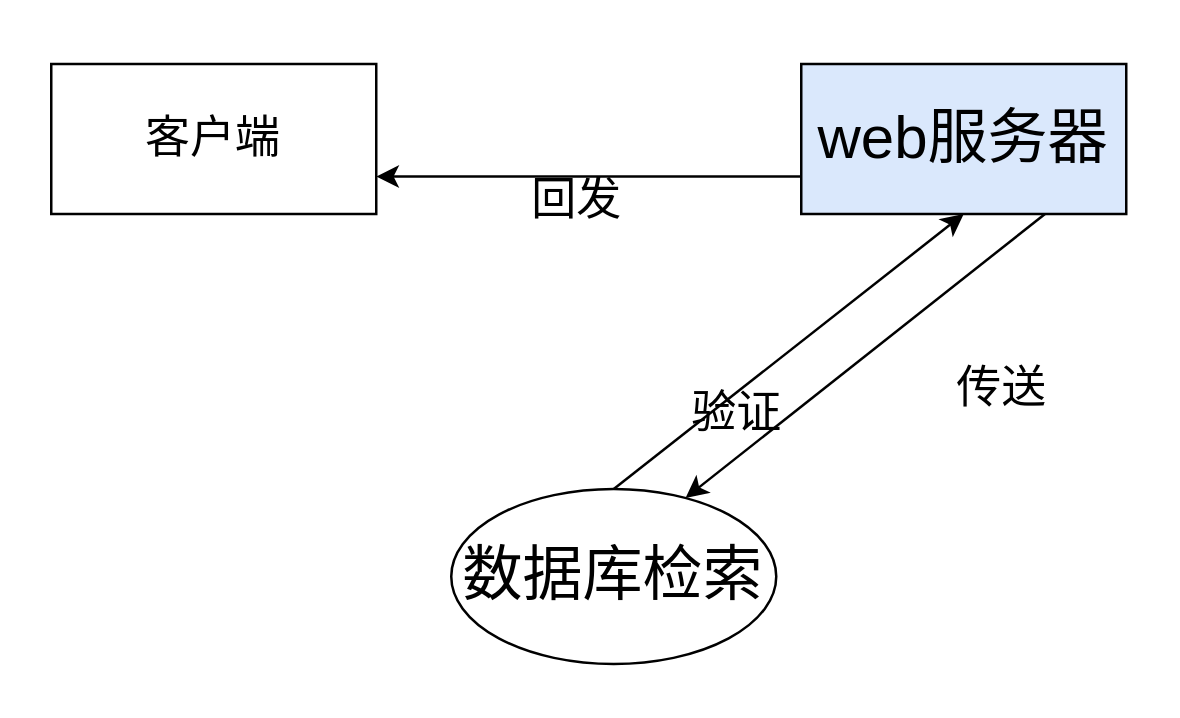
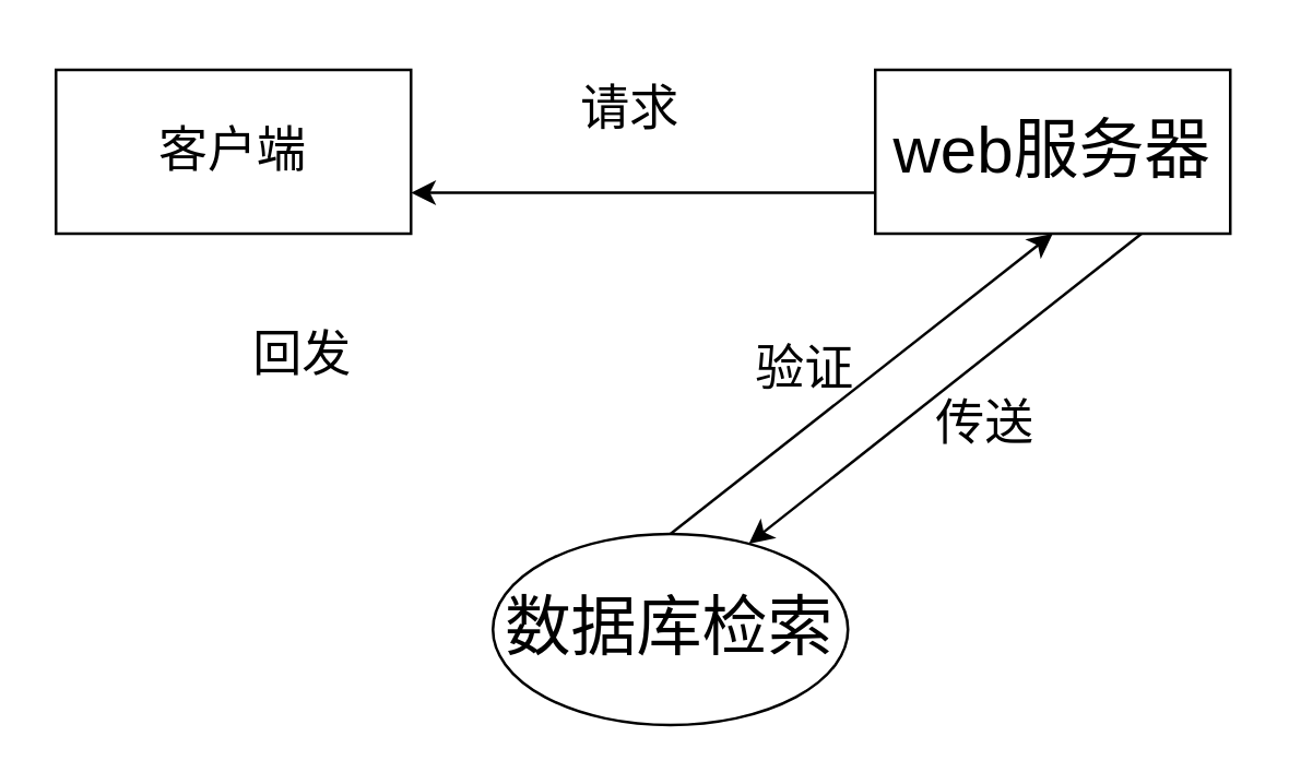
+ <mxCell id="8" value="&lt;font style=&quot;font-size: 18px;&quot;&gt;请求&lt;/font&gt;" style="text;html=1;align=center;verticalAlign=middle;resizable=0;points=[];autosize=1;strokeColor=none;fillColor=none;" vertex="1" parent="1"><mxGeometry x="200" y="20" width="60" height="40" as="geometry" /></mxCell>
- <mxCell id="4" value="&lt;font style=&quot;font-size: 24px;&quot;&gt;web服务器&lt;/font&gt;" style="rounded=0;whiteSpace=wrap;html=1;fillColor=#dae8fc;" vertex="1" parent="1"><mxGeometry x="320" y="25" width="130" height="60" as="geometry" /></mxCell>
+ <mxCell id="4" value="&lt;font style=&quot;font-size: 24px;&quot;&gt;web服务器&lt;/font&gt;" style="rounded=0;whiteSpace=wrap;html=1;" vertex="1" parent="1"><mxGeometry x="320" y="25" width="130" height="60" as="geometry" /></mxCell>
- <mxCell id="9" value="&lt;font style=&quot;font-size: 18px;&quot;&gt;回发&lt;/font&gt;" style="text;html=1;align=center;verticalAlign=middle;resizable=0;points=[];autosize=1;strokeColor=none;fillColor=none;" vertex="1" parent="1"><mxGeometry x="200" y="60" width="60" height="40" as="geometry" /></mxCell>
+ <mxCell id="9" value="&lt;font style=&quot;font-size: 18px;&quot;&gt;回发&lt;/font&gt;" style="text;html=1;align=center;verticalAlign=middle;resizable=0;points=[];autosize=1;strokeColor=none;fillColor=none;" vertex="1" parent="1"><mxGeometry x="80" y="110" width="60" height="40" as="geometry" /></mxCell>
- <mxCell id="11" value="&lt;font style=&quot;font-size: 18px;&quot;&gt;传送&lt;/font&gt;" style="text;html=1;align=center;verticalAlign=middle;resizable=0;points=[];autosize=1;strokeColor=none;fillColor=none;" vertex="1" parent="1"><mxGeometry x="370" y="135" width="60" height="40" as="geometry" /></mxCell>
+ <mxCell id="11" value="&lt;font style=&quot;font-size: 18px;&quot;&gt;传送&lt;/font&gt;" style="text;html=1;align=center;verticalAlign=middle;resizable=0;points=[];autosize=1;strokeColor=none;fillColor=none;" vertex="1" parent="1"><mxGeometry x="330" y="135" width="60" height="40" as="geometry" /></mxCell>
- <mxCell id="10" value="&lt;font style=&quot;font-size: 18px;&quot;&gt;验证&lt;/font&gt;" style="text;html=1;align=center;verticalAlign=middle;resizable=0;points=[];autosize=1;strokeColor=none;fillColor=none;" vertex="1" parent="1"><mxGeometry x="264" y="145" width="60" height="40" as="geometry" /></mxCell>
+ <mxCell id="10" value="&lt;font style=&quot;font-size: 18px;&quot;&gt;验证&lt;/font&gt;" style="text;html=1;align=center;verticalAlign=middle;resizable=0;points=[];autosize=1;strokeColor=none;fillColor=none;" vertex="1" parent="1"><mxGeometry x="264" y="115" width="60" height="40" as="geometry" /></mxCell>
